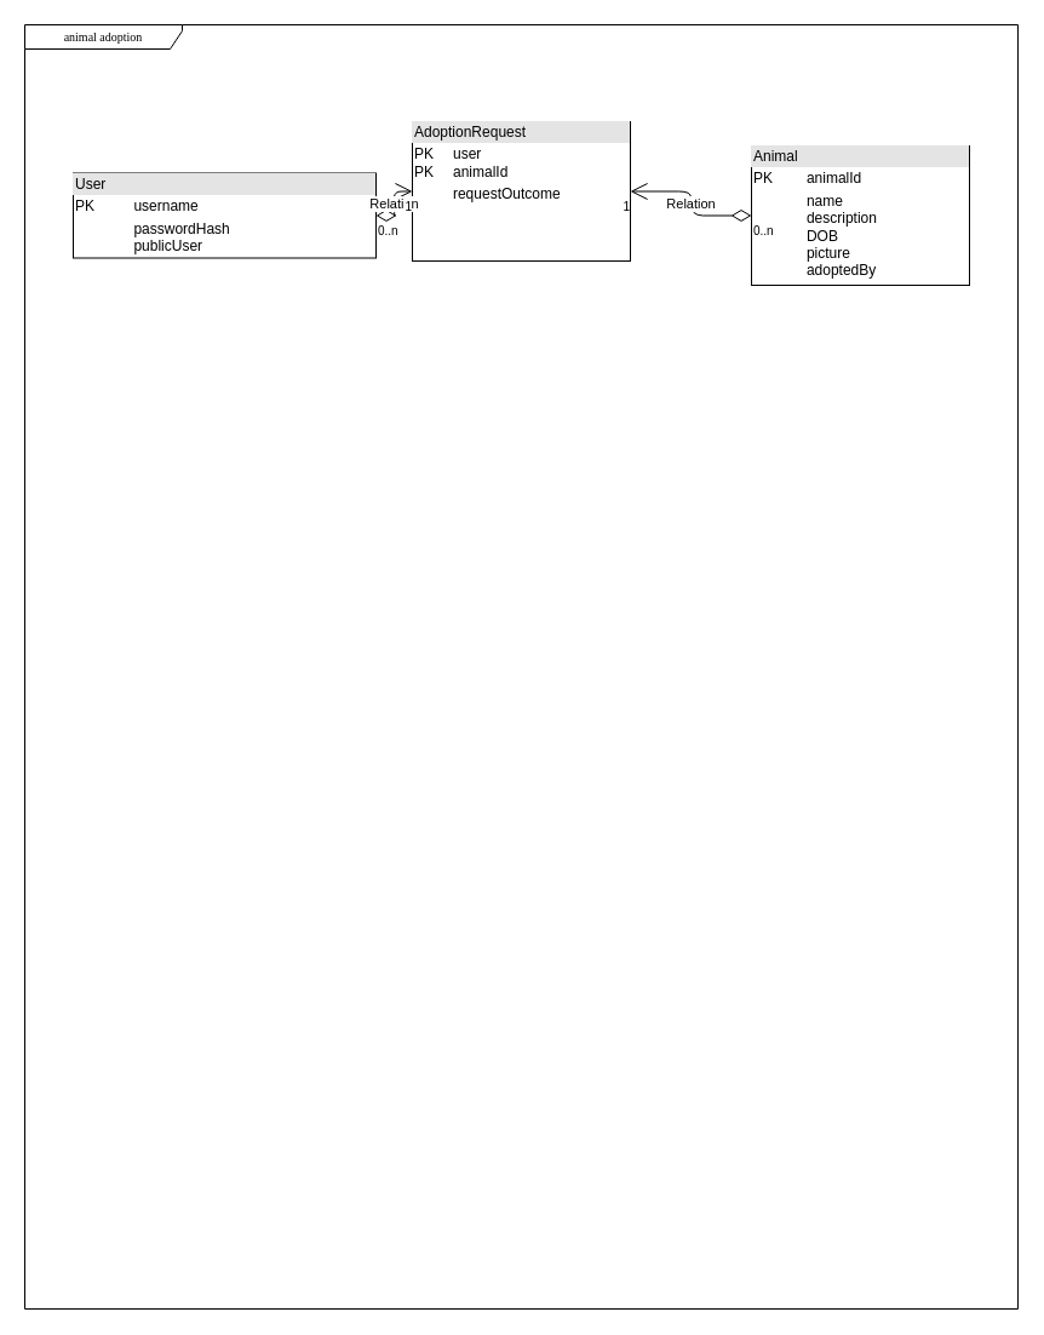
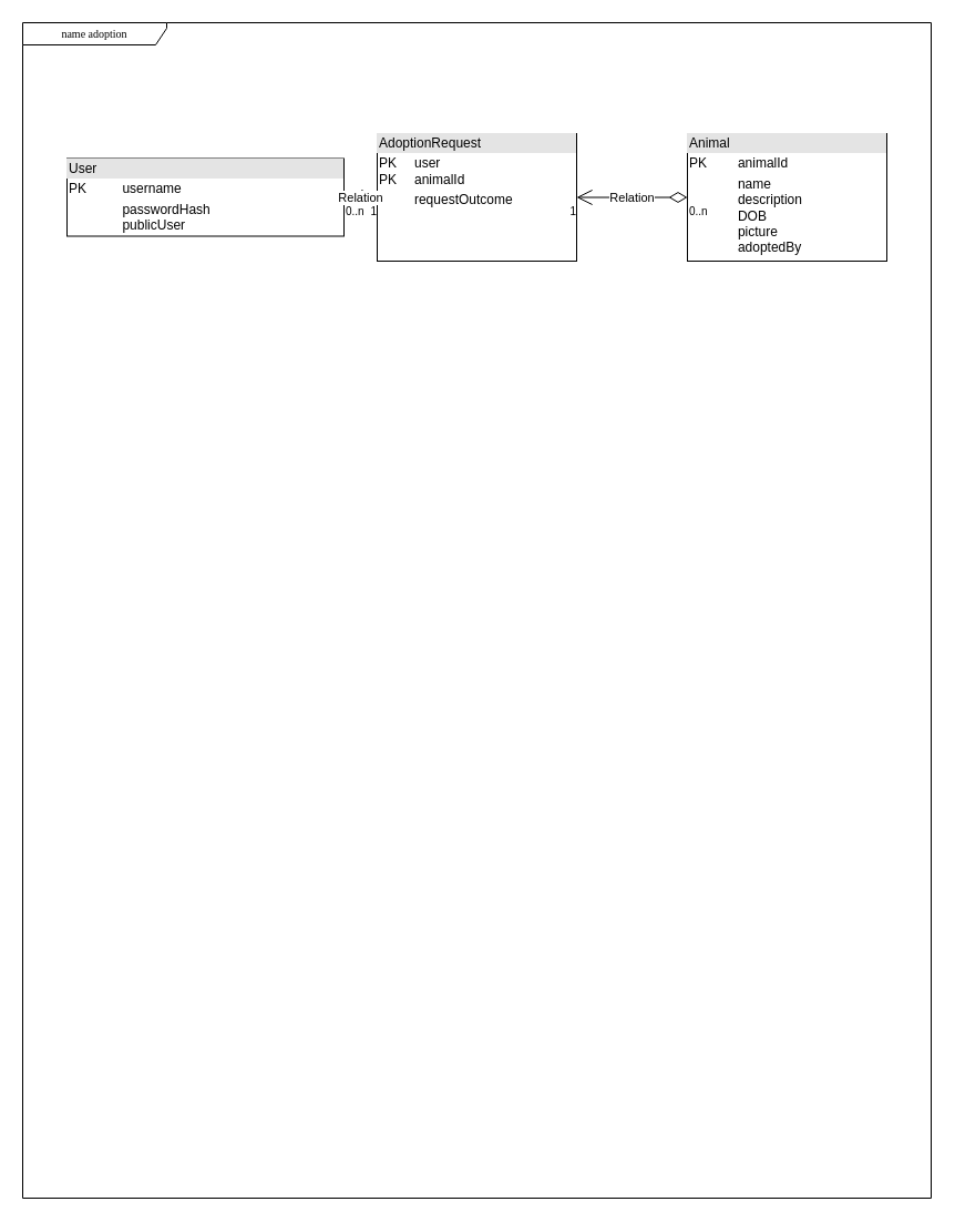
- <mxCell id="2" value="animal adoption" style="shape=umlFrame;whiteSpace=wrap;html=1;rounded=0;shadow=0;comic=0;labelBackgroundColor=none;strokeColor=#000000;strokeWidth=1;fillColor=#ffffff;fontFamily=Verdana;fontSize=10;fontColor=#000000;align=center;width=130;height=20;" parent="1" vertex="1"><mxGeometry x="20" y="20" width="820" height="1060" as="geometry" /></mxCell>
+ <mxCell id="2" value="name adoption" style="shape=umlFrame;whiteSpace=wrap;html=1;rounded=0;shadow=0;comic=0;labelBackgroundColor=none;strokeColor=#000000;strokeWidth=1;fillColor=#ffffff;fontFamily=Verdana;fontSize=10;fontColor=#000000;align=center;width=130;height=20;" parent="1" vertex="1"><mxGeometry x="20" y="20" width="820" height="1060" as="geometry" /></mxCell>
- <mxCell id="5" value="&lt;div style=&quot;box-sizing: border-box ; width: 100% ; background: #e4e4e4 ; padding: 2px&quot;&gt;AdoptionRequest&lt;/div&gt;&lt;table style=&quot;width: 100% ; font-size: 1em&quot; cellpadding=&quot;2&quot; cellspacing=&quot;0&quot;&gt;&lt;tbody&gt;&lt;tr&gt;&lt;td&gt;PK&lt;br&gt;PK&lt;/td&gt;&lt;td&gt;user&lt;br&gt;animalId&lt;/td&gt;&lt;/tr&gt;&lt;tr&gt;&lt;td&gt;&lt;br&gt;&lt;/td&gt;&lt;td&gt;requestOutcome&lt;br&gt;&lt;br&gt;&lt;br&gt;&lt;/td&gt;&lt;/tr&gt;&lt;tr&gt;&lt;td&gt;&lt;/td&gt;&lt;td&gt;&lt;br&gt;&lt;/td&gt;&lt;/tr&gt;&lt;/tbody&gt;&lt;/table&gt;" style="verticalAlign=top;align=left;overflow=fill;html=1;" parent="1" vertex="1"><mxGeometry x="340" y="100" width="180" height="115" as="geometry" /></mxCell>
+ <mxCell id="5" value="&lt;div style=&quot;box-sizing: border-box ; width: 100% ; background: #e4e4e4 ; padding: 2px&quot;&gt;AdoptionRequest&lt;/div&gt;&lt;table style=&quot;width: 100% ; font-size: 1em&quot; cellpadding=&quot;2&quot; cellspacing=&quot;0&quot;&gt;&lt;tbody&gt;&lt;tr&gt;&lt;td&gt;PK&lt;br&gt;PK&lt;/td&gt;&lt;td&gt;user&lt;br&gt;animalId&lt;/td&gt;&lt;/tr&gt;&lt;tr&gt;&lt;td&gt;&lt;br&gt;&lt;/td&gt;&lt;td&gt;requestOutcome&lt;br&gt;&lt;br&gt;&lt;br&gt;&lt;/td&gt;&lt;/tr&gt;&lt;tr&gt;&lt;td&gt;&lt;/td&gt;&lt;td&gt;&lt;br&gt;&lt;/td&gt;&lt;/tr&gt;&lt;/tbody&gt;&lt;/table&gt;" style="verticalAlign=top;align=left;overflow=fill;html=1;" parent="1" vertex="1"><mxGeometry x="340" y="120" width="180" height="115" as="geometry" /></mxCell>
